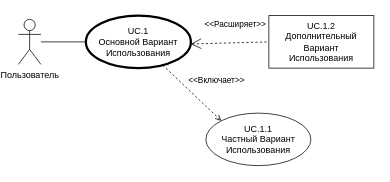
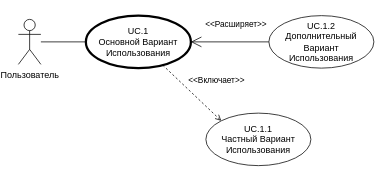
- <mxCell id="7" value="UC.1.2&lt;br style=&quot;border-color: var(--border-color);&quot;&gt;Дополнительный Вариант &lt;br&gt;Использования" style="whiteSpace=wrap;html=1;rounded=0;" vertex="1" parent="1"><mxGeometry x="354" y="20" width="140" height="70" as="geometry" /></mxCell>
+ <mxCell id="7" value="UC.1.2&lt;br style=&quot;border-color: var(--border-color);&quot;&gt;Дополнительный Вариант &lt;br&gt;Использования" style="ellipse;whiteSpace=wrap;html=1;" vertex="1" parent="1"><mxGeometry x="354" y="20" width="140" height="70" as="geometry" /></mxCell>
- <mxCell id="6" value="&amp;lt;&amp;lt;Расширяет&amp;gt;&amp;gt;" style="edgeStyle=none;html=1;startArrow=open;endArrow=none;startSize=12;verticalAlign=bottom;dashed=1;labelBackgroundColor=none;rounded=0;" edge="1" parent="1" source="4" target="7"><mxGeometry x="0.154" y="15" width="160" relative="1" as="geometry"><mxPoint x="210" y="180" as="sourcePoint" /><mxPoint x="370" y="180" as="targetPoint" /><mxPoint as="offset" /></mxGeometry></mxCell>
+ <mxCell id="6" value="&amp;lt;&amp;lt;Расширяет&amp;gt;&amp;gt;" style="edgeStyle=none;html=1;startArrow=open;endArrow=none;startSize=12;verticalAlign=bottom;dashed=0;labelBackgroundColor=none;rounded=0;" edge="1" parent="1" source="4" target="7"><mxGeometry x="0.154" y="15" width="160" relative="1" as="geometry"><mxPoint x="210" y="180" as="sourcePoint" /><mxPoint x="370" y="180" as="targetPoint" /><mxPoint as="offset" /></mxGeometry></mxCell>
